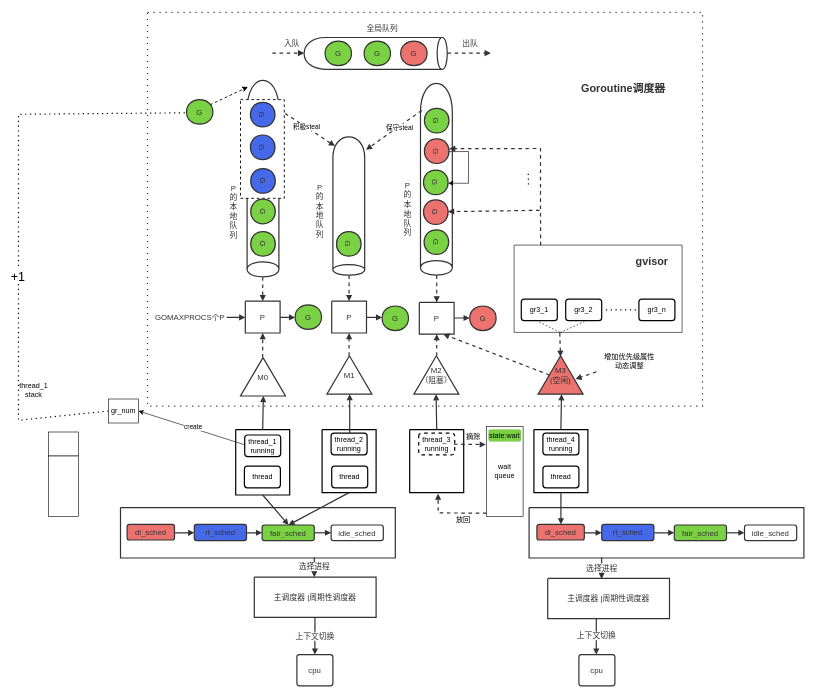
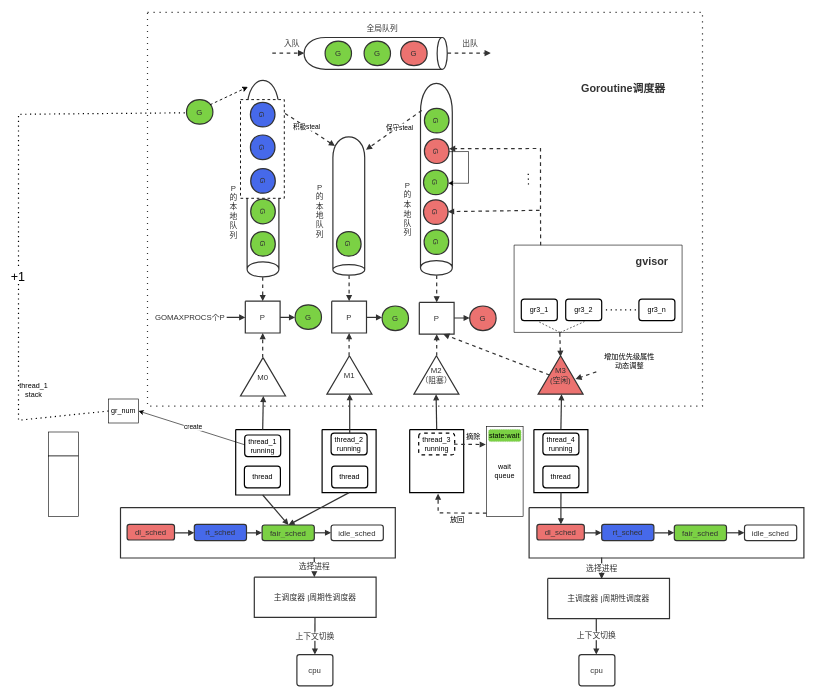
- <mxCell id="132" value="放回" style="text;html=1;align=center;verticalAlign=middle;resizable=0;points=[];autosize=1;strokeColor=none;fillColor=none;" vertex="1" parent="1"><mxGeometry x="746" y="851" width="50" height="30" as="geometry" /></mxCell>
+ <mxCell id="132" value="放回" style="text;html=1;align=center;verticalAlign=middle;resizable=0;points=[];autosize=1;strokeColor=none;fillColor=none;" vertex="1" parent="1"><mxGeometry x="736" y="851" width="50" height="30" as="geometry" /></mxCell>
